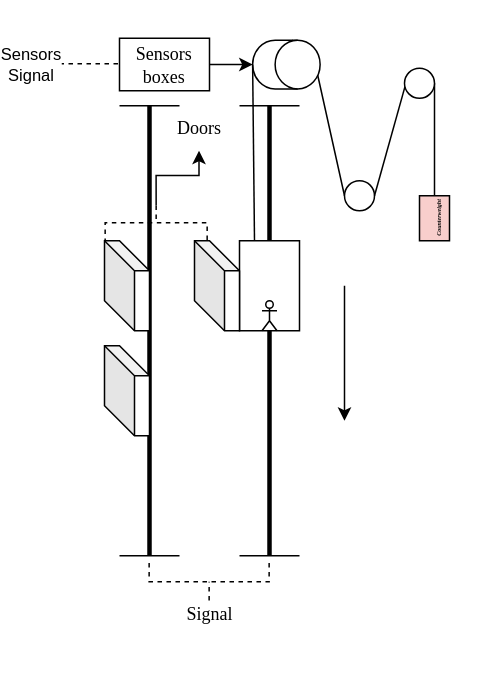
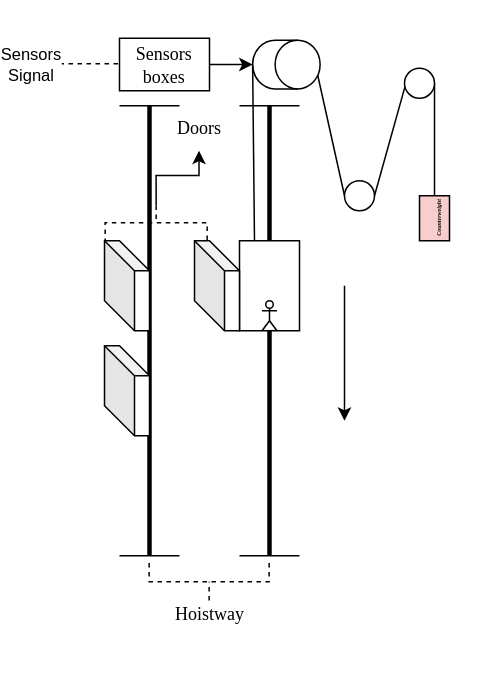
- <mxCell id="24" value="&lt;font face=&quot;Times New Roman&quot;&gt;Signal&lt;/font&gt;" style="text;html=1;align=center;verticalAlign=middle;resizable=0;points=[];autosize=1;strokeColor=none;fillColor=none;" vertex="1" parent="22"><mxGeometry x="5" y="19.12" width="70" height="30" as="geometry" /></mxCell>
+ <mxCell id="24" value="&lt;font face=&quot;Times New Roman&quot;&gt;Hoistway&lt;/font&gt;" style="text;html=1;align=center;verticalAlign=middle;resizable=0;points=[];autosize=1;strokeColor=none;fillColor=none;" vertex="1" parent="22"><mxGeometry x="5" y="19.12" width="70" height="30" as="geometry" /></mxCell>
